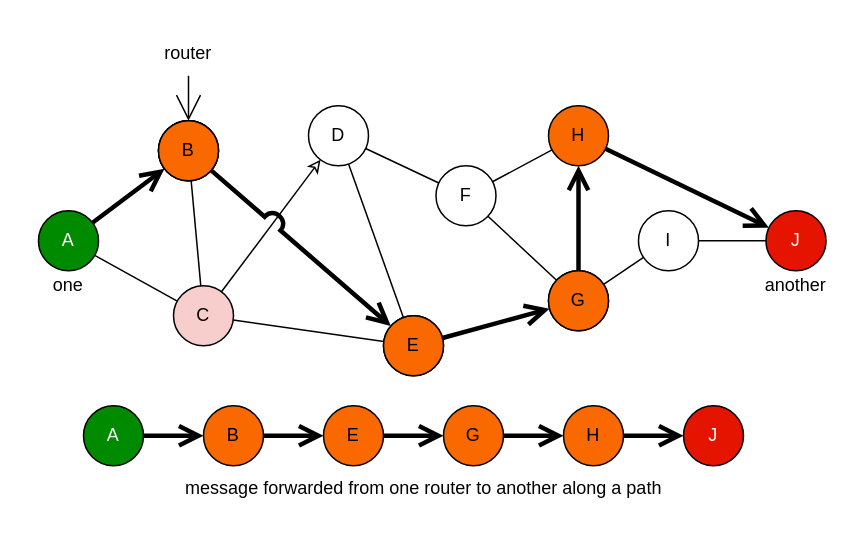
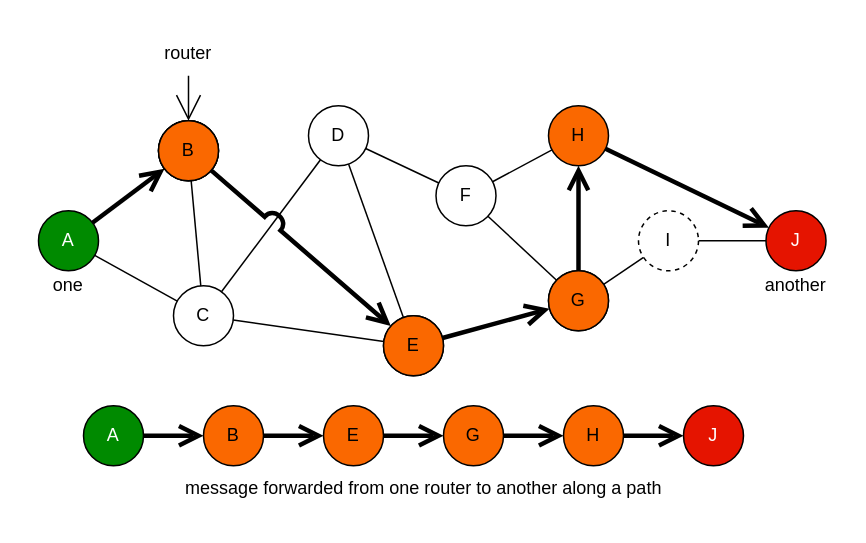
- <mxCell id="2" style="edgeStyle=none;html=1;endArrow=classic;endFill=0;jumpSize=10;jumpStyle=arc;strokeColor=#000000;" edge="1" parent="1" source="4" target="7"><mxGeometry relative="1" as="geometry" /></mxCell>
+ <mxCell id="2" style="edgeStyle=none;html=1;endArrow=none;endFill=0;jumpSize=10;jumpStyle=arc;strokeColor=#000000;" edge="1" parent="1" source="4" target="7"><mxGeometry relative="1" as="geometry" /></mxCell>
- <mxCell id="19" value="I" style="ellipse;whiteSpace=wrap;html=1;aspect=fixed;strokeColor=#000000;" vertex="1" parent="1"><mxGeometry x="425" y="140" width="40" height="40" as="geometry" /></mxCell>
+ <mxCell id="19" value="I" style="ellipse;whiteSpace=wrap;html=1;aspect=fixed;strokeColor=#000000;dashed=1;" vertex="1" parent="1"><mxGeometry x="425" y="140" width="40" height="40" as="geometry" /></mxCell>
- <mxCell id="4" value="C" style="ellipse;whiteSpace=wrap;html=1;aspect=fixed;strokeColor=#000000;fillColor=#f8cecc;" vertex="1" parent="1"><mxGeometry x="115" y="190" width="40" height="40" as="geometry" /></mxCell>
+ <mxCell id="4" value="C" style="ellipse;whiteSpace=wrap;html=1;aspect=fixed;strokeColor=#000000;" vertex="1" parent="1"><mxGeometry x="115" y="190" width="40" height="40" as="geometry" /></mxCell>
